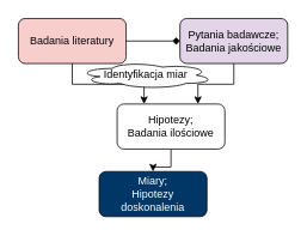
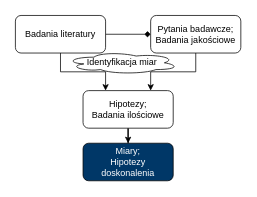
- <mxCell id="4" value="Badania literatury" style="rounded=1;whiteSpace=wrap;html=1;fillColor=#f8cecc;" parent="1" vertex="1"><mxGeometry x="20" y="20" width="120" height="50" as="geometry" /></mxCell>
+ <mxCell id="4" value="Badania literatury" style="rounded=1;whiteSpace=wrap;html=1;" parent="1" vertex="1"><mxGeometry x="20" y="20" width="120" height="50" as="geometry" /></mxCell>
- <mxCell id="6" value="&lt;div&gt;Pytania badawcze;&lt;/div&gt;&lt;div&gt;Badania jakościowe&lt;/div&gt;" style="rounded=1;whiteSpace=wrap;html=1;fillColor=#e1d5e7;" parent="1" vertex="1"><mxGeometry x="200" y="20" width="120" height="50" as="geometry" /></mxCell>
+ <mxCell id="6" value="&lt;div&gt;Pytania badawcze;&lt;/div&gt;&lt;div&gt;Badania jakościowe&lt;/div&gt;" style="rounded=1;whiteSpace=wrap;html=1;" parent="1" vertex="1"><mxGeometry x="200" y="20" width="120" height="50" as="geometry" /></mxCell>
- <mxCell id="8" value="Hipotezy;&lt;br&gt;Badania ilościowe" style="rounded=1;whiteSpace=wrap;html=1;" parent="1" vertex="1"><mxGeometry x="130" y="115" width="120" height="50" as="geometry" /></mxCell>
+ <mxCell id="8" value="Hipotezy;&lt;br&gt;Badania ilościowe" style="rounded=1;whiteSpace=wrap;html=1;" parent="1" vertex="1"><mxGeometry x="110" y="120" width="120" height="50" as="geometry" /></mxCell>
